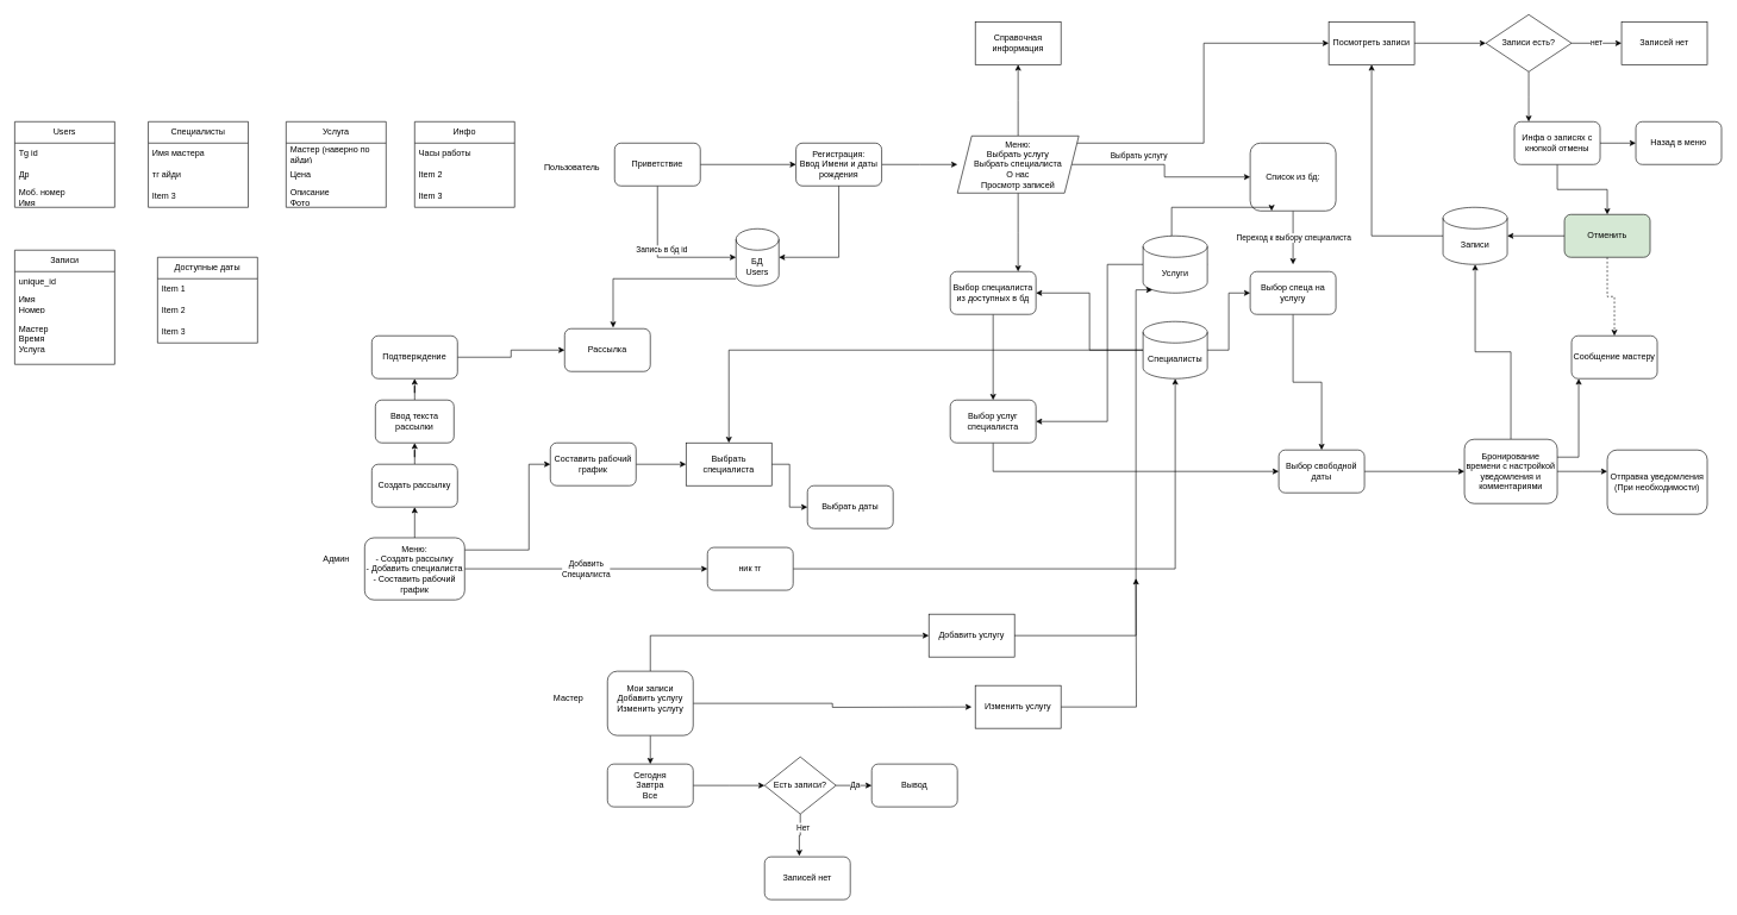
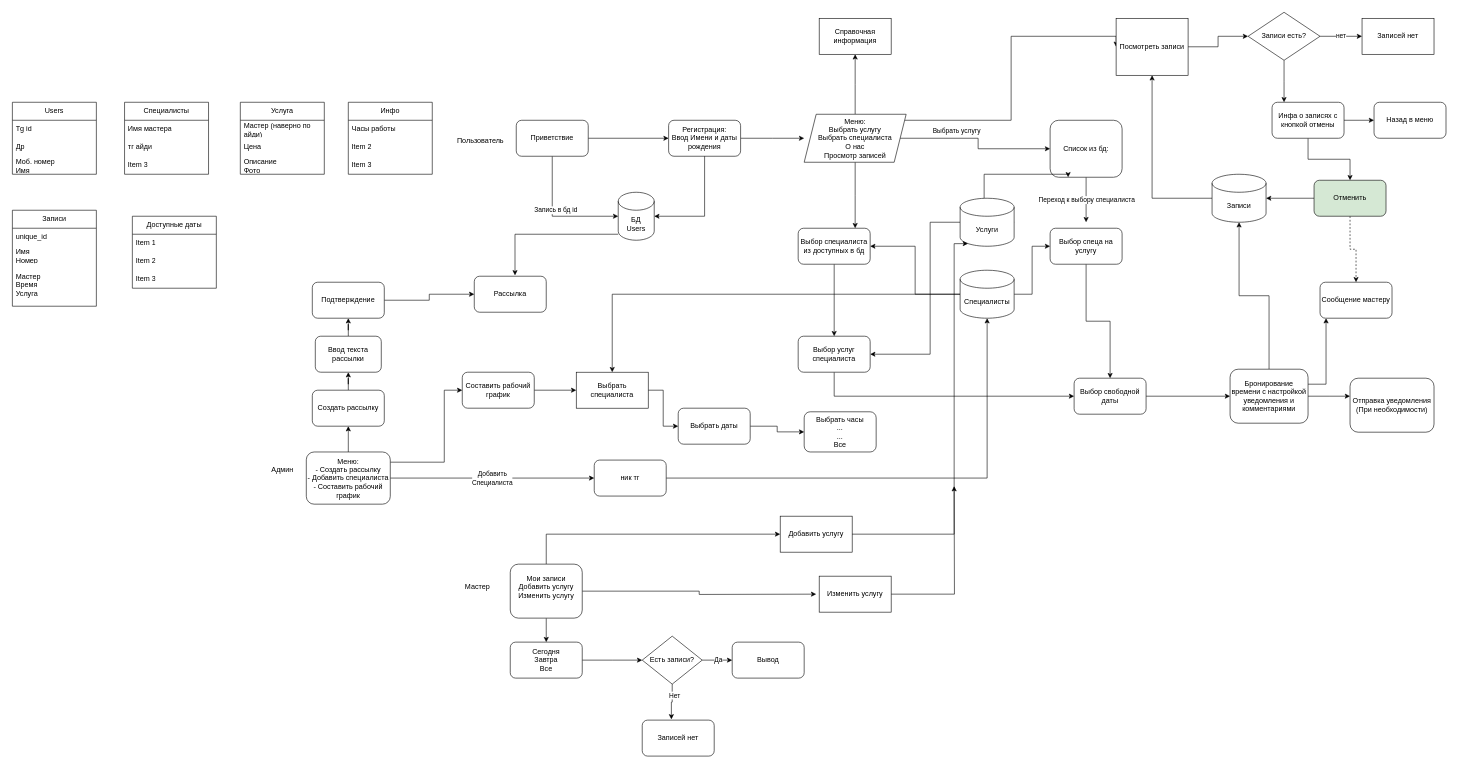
- <mxCell id="41" value="Посмотреть записи" style="rounded=0;whiteSpace=wrap;html=1;" vertex="1" parent="1"><mxGeometry x="1860" y="30" width="120" height="60" as="geometry" /></mxCell>
+ <mxCell id="41" value="Посмотреть записи" style="rounded=0;whiteSpace=wrap;html=1;" vertex="1" parent="1"><mxGeometry x="1860" y="30" width="120" height="95" as="geometry" /></mxCell>
+ <mxCell id="116" value="" style="edgeStyle=orthogonalEdgeStyle;rounded=0;orthogonalLoop=1;jettySize=auto;html=1;" edge="1" parent="1" source="117" target="118"><mxGeometry relative="1" as="geometry" /></mxCell>
+ <mxCell id="118" value="Выбрать часы&lt;div&gt;...&lt;/div&gt;&lt;div&gt;...&lt;/div&gt;&lt;div&gt;Все&lt;/div&gt;" style="whiteSpace=wrap;html=1;rounded=1;" vertex="1" parent="1"><mxGeometry x="1340" y="686" width="120" height="67" as="geometry" /></mxCell>
